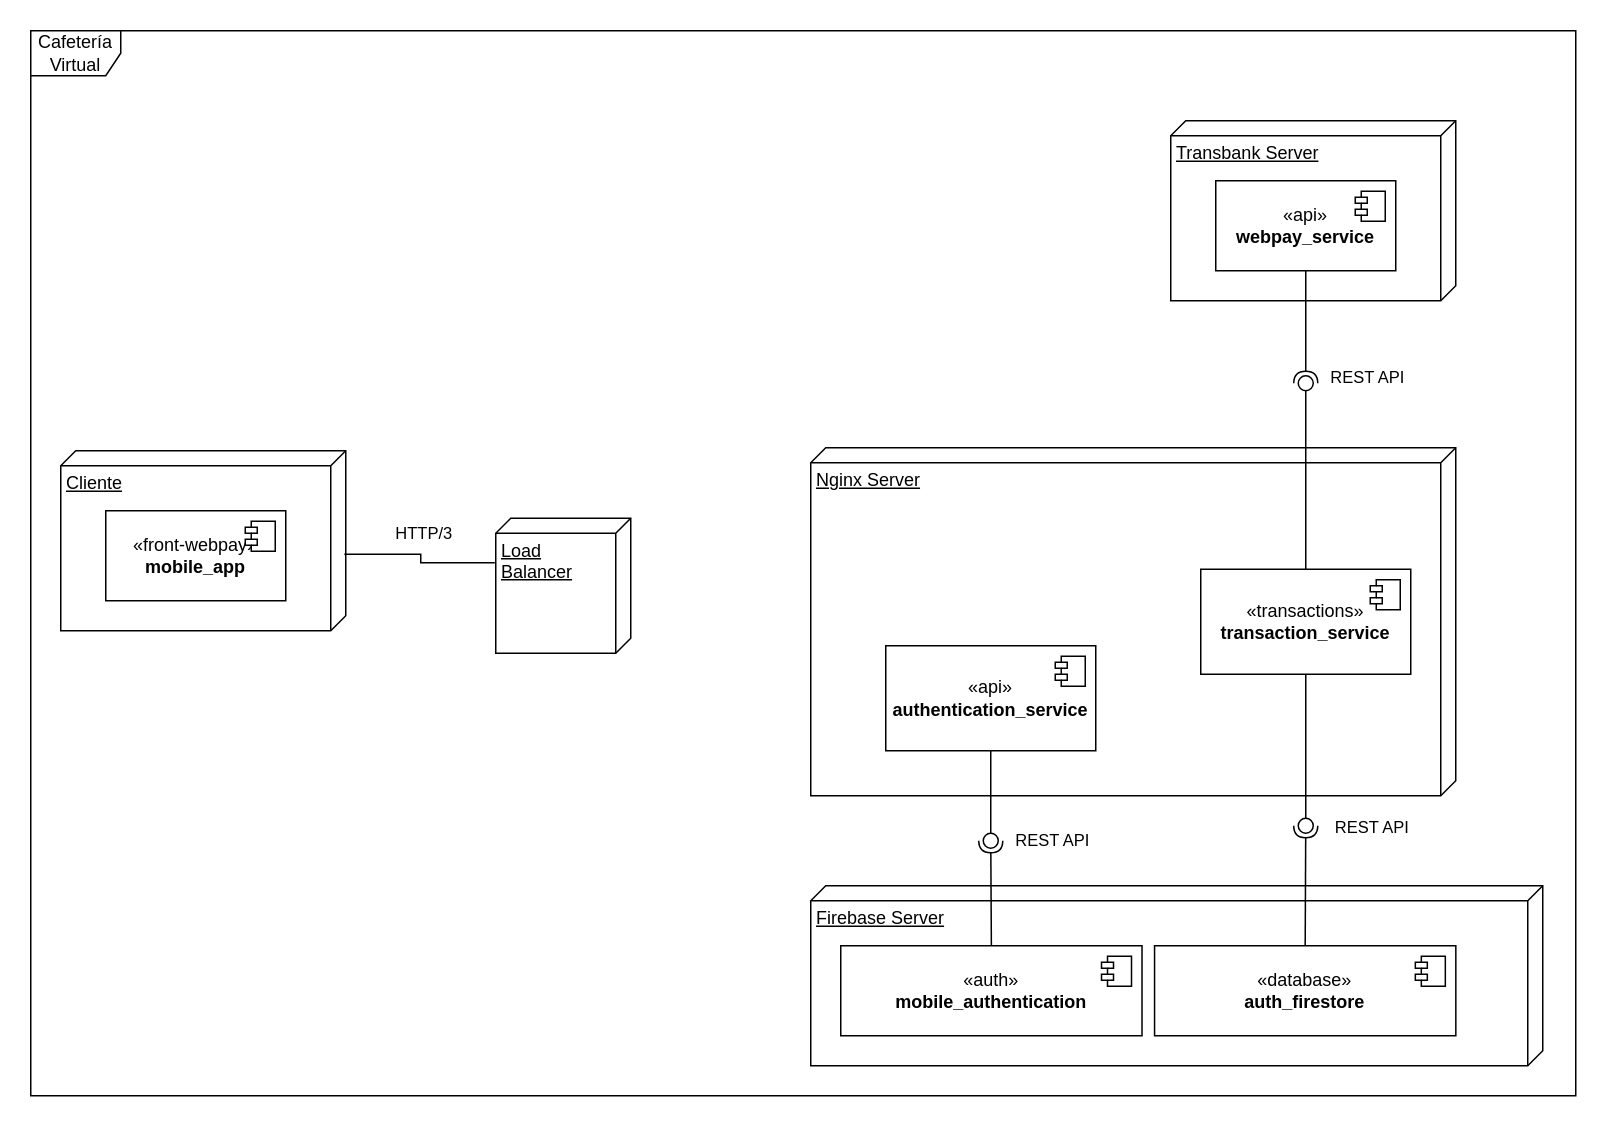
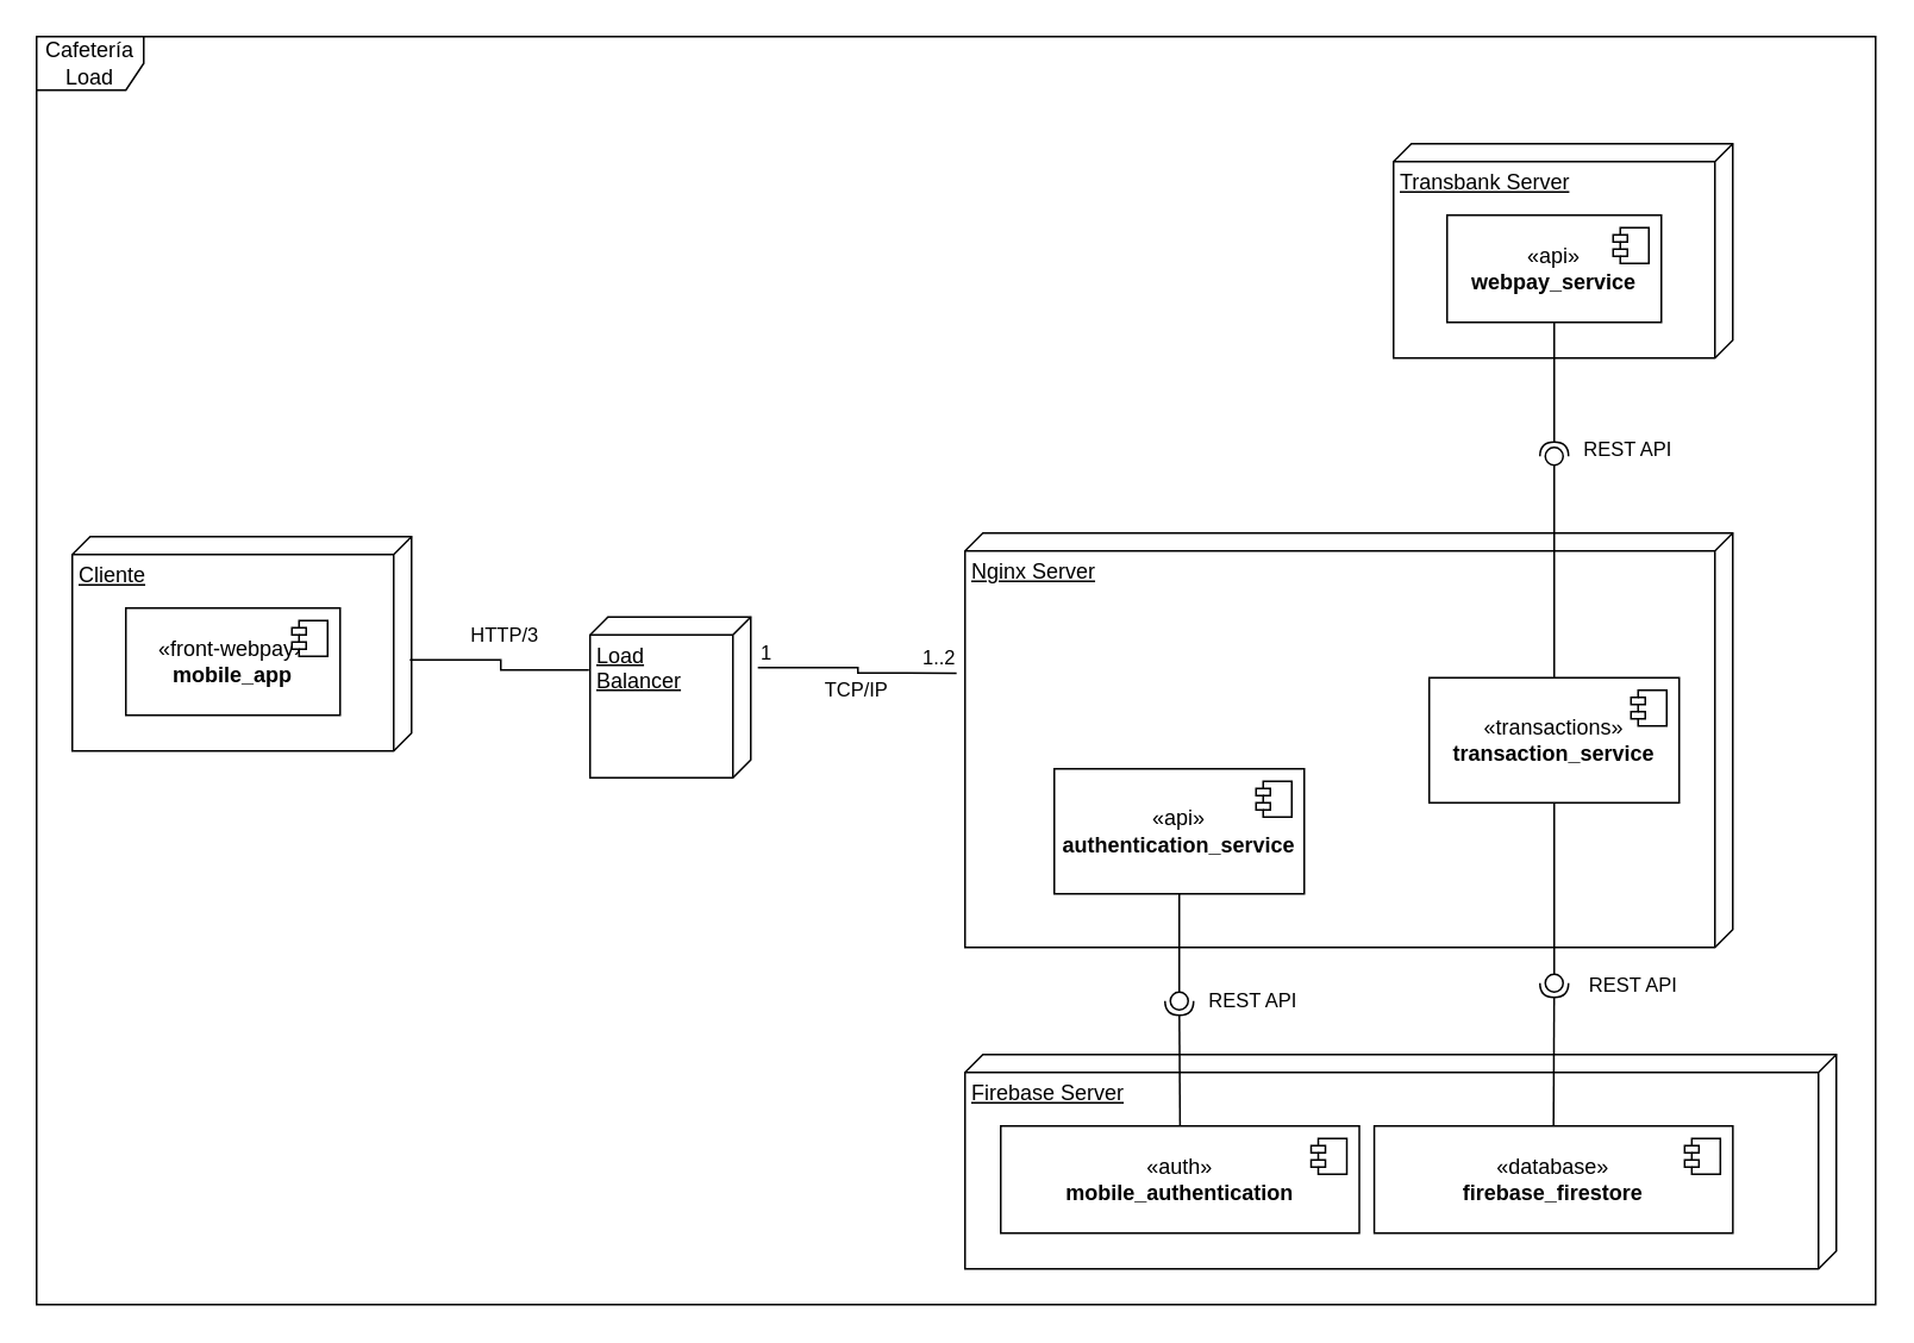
- <mxCell id="2" value="Cafetería Virtual" style="shape=umlFrame;whiteSpace=wrap;html=1;pointerEvents=0;" vertex="1" parent="1"><mxGeometry x="20" y="20" width="1030" height="710" as="geometry" /></mxCell>
+ <mxCell id="2" value="Cafetería Load" style="shape=umlFrame;whiteSpace=wrap;html=1;pointerEvents=0;" vertex="1" parent="1"><mxGeometry x="20" y="20" width="1030" height="710" as="geometry" /></mxCell>
+ <mxCell id="11" value="" style="endArrow=none;html=1;edgeStyle=orthogonalEdgeStyle;rounded=0;exitX=0.314;exitY=-0.044;exitDx=0;exitDy=0;exitPerimeter=0;entryX=0.338;entryY=1.011;entryDx=0;entryDy=0;entryPerimeter=0;" edge="1" parent="1" source="3" target="10"><mxGeometry relative="1" as="geometry"><mxPoint x="400" y="400" as="sourcePoint" /><mxPoint x="560" y="400" as="targetPoint" /></mxGeometry></mxCell>
+ <mxCell id="12" value="&lt;div&gt;1&lt;/div&gt;" style="edgeLabel;resizable=0;html=1;align=left;verticalAlign=bottom;" connectable="0" vertex="1" parent="11"><mxGeometry x="-1" relative="1" as="geometry" /></mxCell>
+ <mxCell id="13" value="&lt;div&gt;1..2&lt;/div&gt;" style="edgeLabel;resizable=0;html=1;align=right;verticalAlign=bottom;" connectable="0" vertex="1" parent="11"><mxGeometry x="1" relative="1" as="geometry" /></mxCell>
+ <mxCell id="14" value="&lt;div&gt;TCP/IP&lt;/div&gt;" style="edgeLabel;html=1;align=center;verticalAlign=middle;resizable=0;points=[];" vertex="1" connectable="0" parent="11"><mxGeometry x="-0.203" relative="1" as="geometry"><mxPoint x="9" y="12" as="offset" /></mxGeometry></mxCell>
- <mxCell id="30" value="&lt;div&gt;«database»&lt;/div&gt;&lt;div&gt;&lt;b&gt;auth_firestore&lt;/b&gt;&lt;br&gt;&lt;/div&gt;" style="html=1;dropTarget=0;whiteSpace=wrap;" vertex="1" parent="28"><mxGeometry x="59.211" y="40" width="200.842" height="60" as="geometry" /></mxCell>
+ <mxCell id="30" value="&lt;div&gt;«database»&lt;/div&gt;&lt;div&gt;&lt;b&gt;firebase_firestore&lt;/b&gt;&lt;br&gt;&lt;/div&gt;" style="html=1;dropTarget=0;whiteSpace=wrap;" vertex="1" parent="28"><mxGeometry x="59.211" y="40" width="200.842" height="60" as="geometry" /></mxCell>
